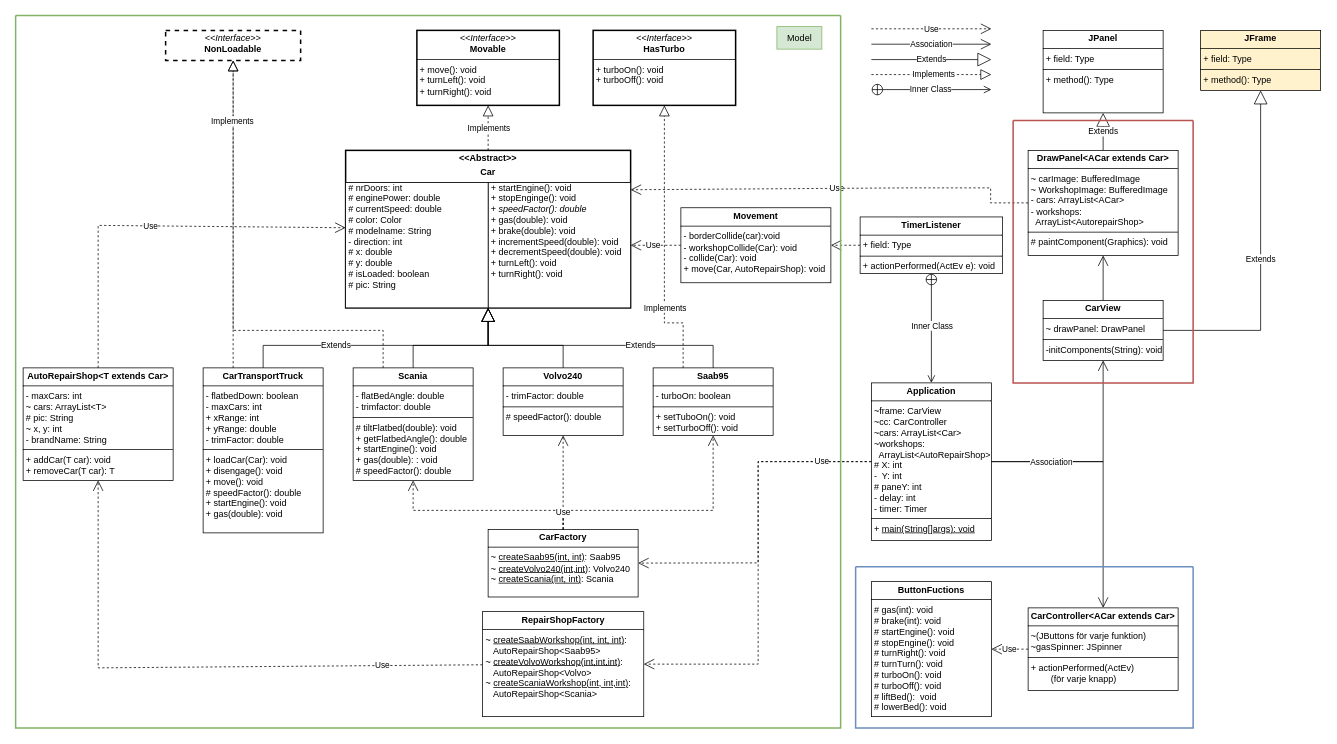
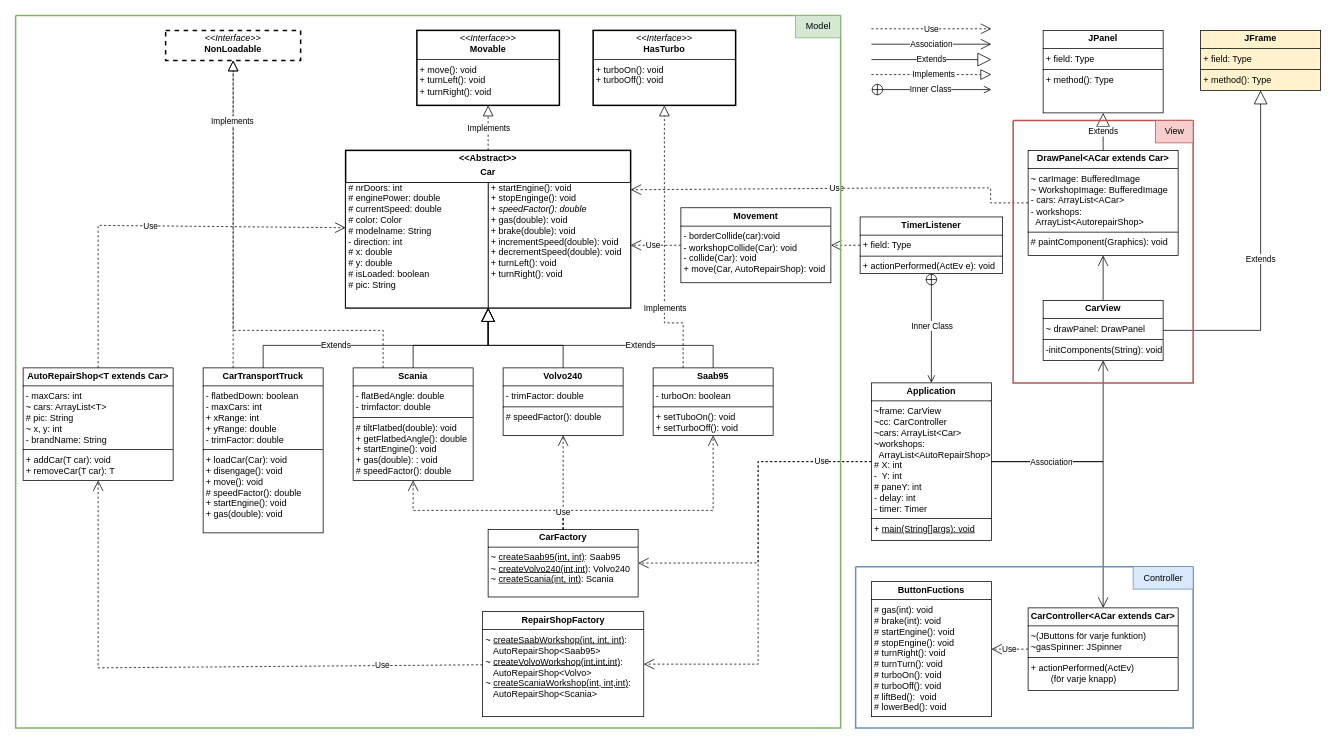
- <mxCell id="66" value="Model" style="text;html=1;align=center;verticalAlign=middle;resizable=0;points=[];autosize=1;strokeColor=#82b366;fillColor=#d5e8d4;" vertex="1" parent="65"><mxGeometry x="1015" y="15" width="60" height="30" as="geometry" /></mxCell>
+ <mxCell id="66" value="Model" style="text;html=1;align=center;verticalAlign=middle;resizable=0;points=[];autosize=1;strokeColor=#82b366;fillColor=#d5e8d4;" vertex="1" parent="65"><mxGeometry x="1040" y="1.776e-14" width="60" height="30" as="geometry" /></mxCell>
+ <mxCell id="64" value="View" style="text;html=1;align=center;verticalAlign=middle;resizable=0;points=[];autosize=1;strokeColor=#b85450;fillColor=#f8cecc;" vertex="1" parent="63"><mxGeometry x="190" y="1.776e-14" width="50" height="30" as="geometry" /></mxCell>
+ <mxCell id="62" value="Controller" style="text;html=1;align=center;verticalAlign=middle;resizable=0;points=[];autosize=1;strokeColor=#6c8ebf;fillColor=#dae8fc;" vertex="1" parent="61"><mxGeometry x="370" y="1.776e-14" width="80" height="30" as="geometry" /></mxCell>
